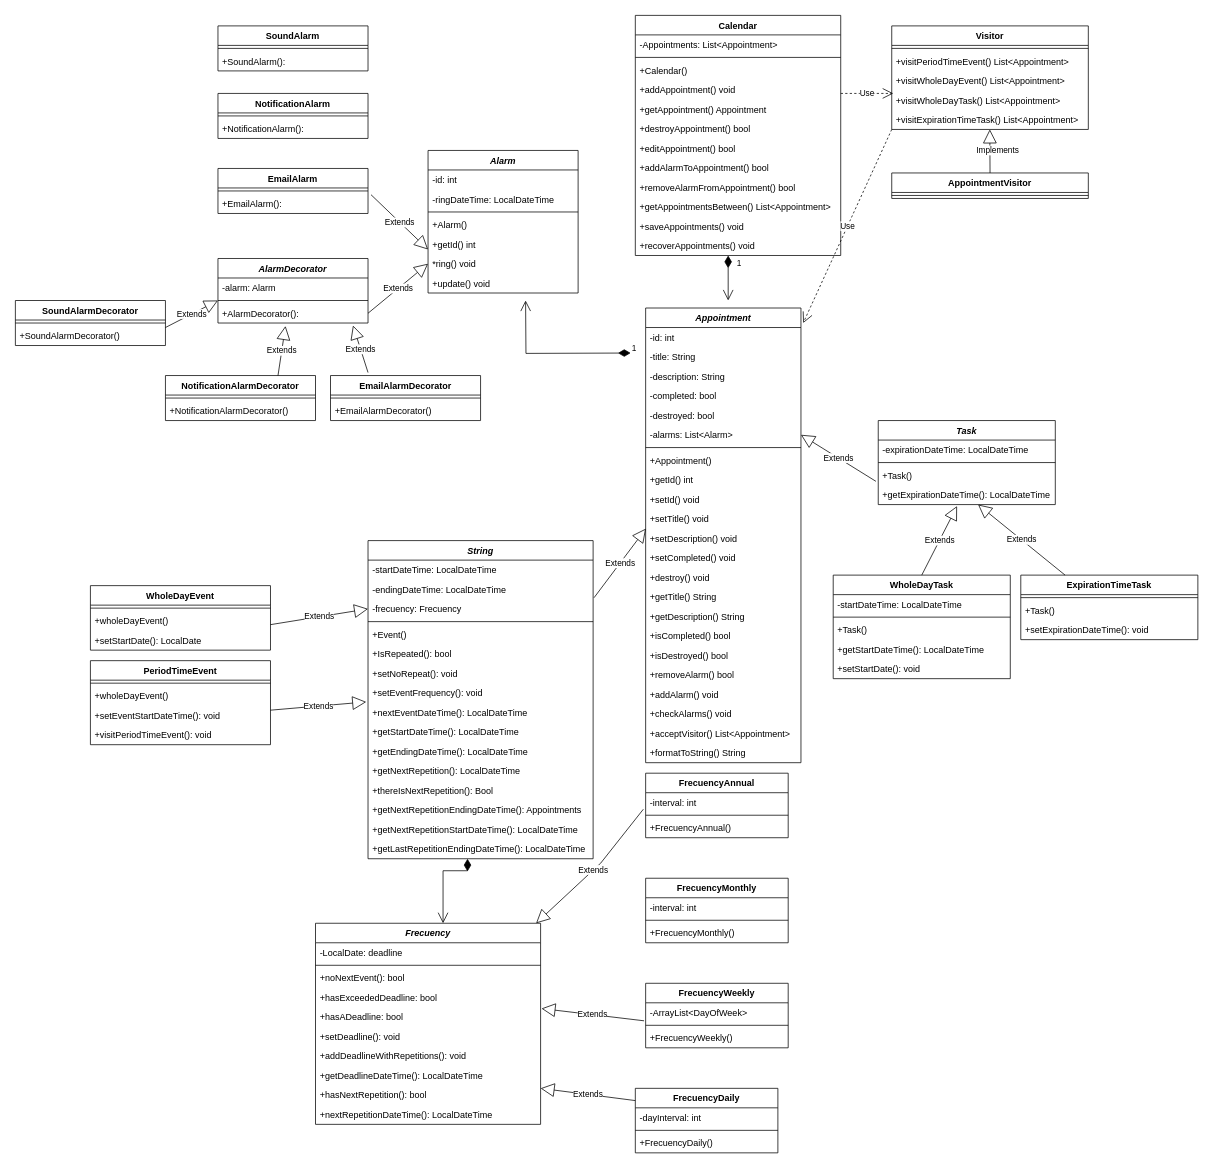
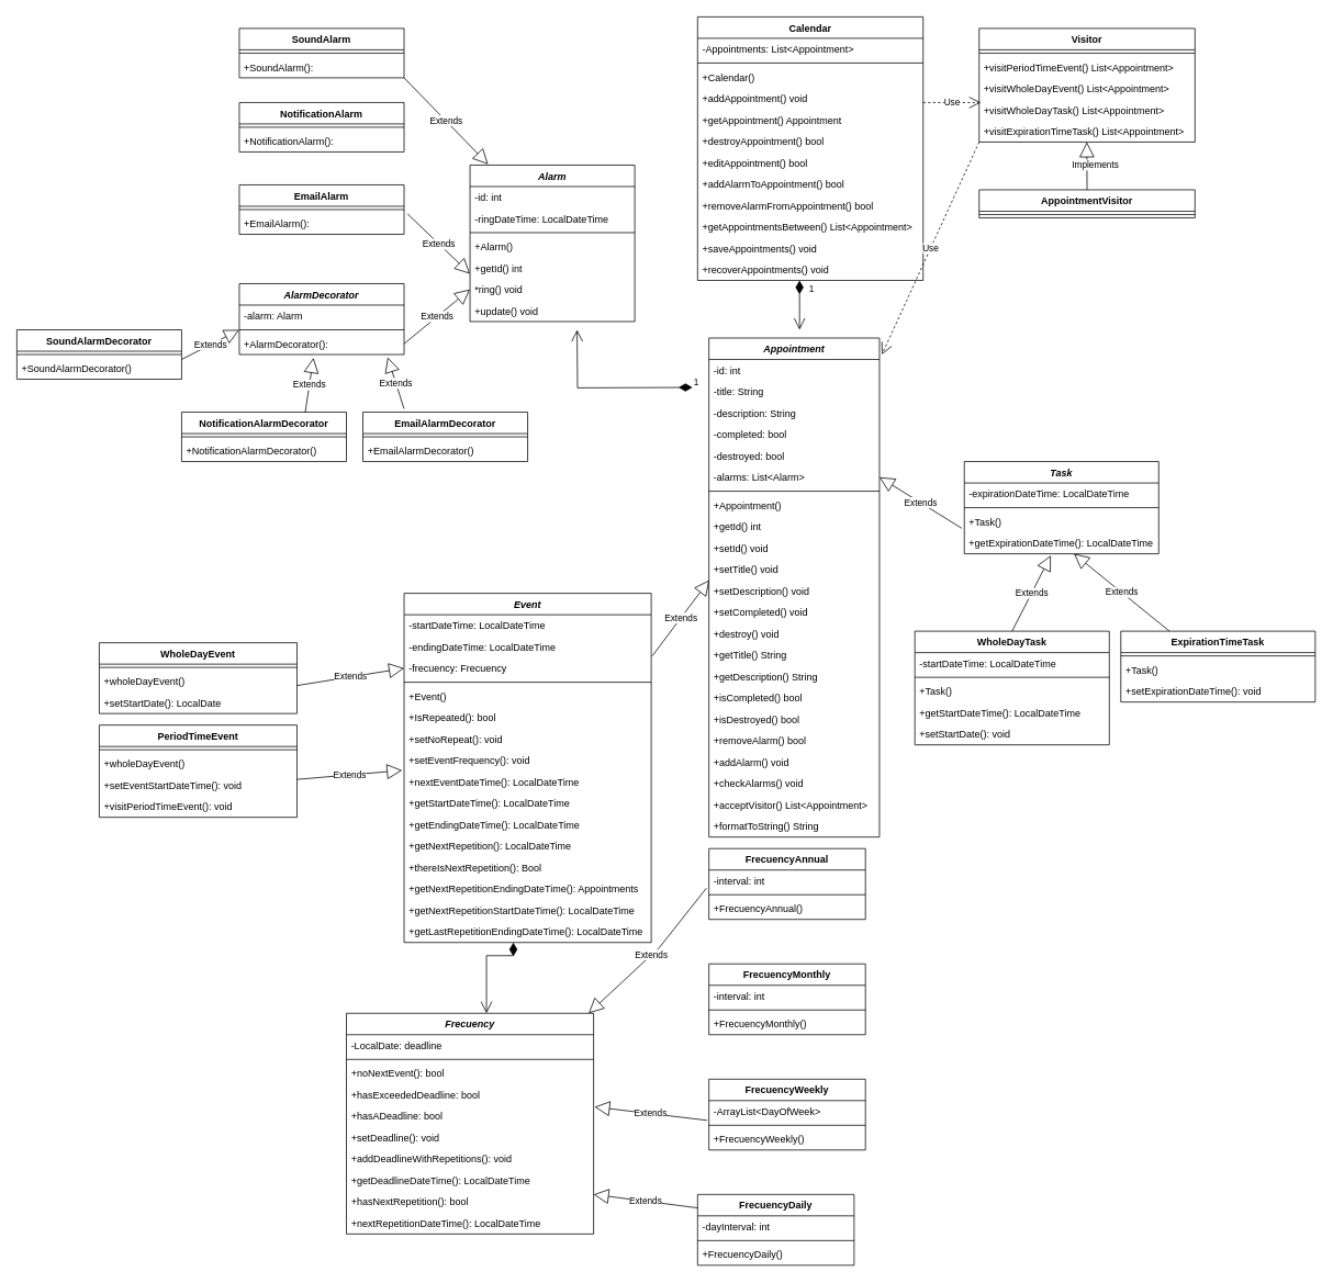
+ <mxCell id="140" value="Extends" style="endArrow=block;endSize=16;endFill=0;html=1;rounded=0;exitX=1;exitY=1;exitDx=0;exitDy=0;entryX=0.11;entryY=-0.005;entryDx=0;entryDy=0;entryPerimeter=0;" parent="1" source="110" target="61" edge="1"><mxGeometry width="160" relative="1" as="geometry"><mxPoint x="380" y="-16" as="sourcePoint" /><mxPoint x="480" y="-20" as="targetPoint" /></mxGeometry></mxCell>
- <mxCell id="15" value="String" style="swimlane;fontStyle=3;align=center;verticalAlign=top;childLayout=stackLayout;horizontal=1;startSize=26;horizontalStack=0;resizeParent=1;resizeParentMax=0;resizeLast=0;collapsible=1;marginBottom=0;" parent="1" vertex="1"><mxGeometry x="490" y="720" width="300" height="424" as="geometry" /></mxCell>
+ <mxCell id="15" value="Event" style="swimlane;fontStyle=3;align=center;verticalAlign=top;childLayout=stackLayout;horizontal=1;startSize=26;horizontalStack=0;resizeParent=1;resizeParentMax=0;resizeLast=0;collapsible=1;marginBottom=0;" parent="1" vertex="1"><mxGeometry x="490" y="720" width="300" height="424" as="geometry" /></mxCell>
